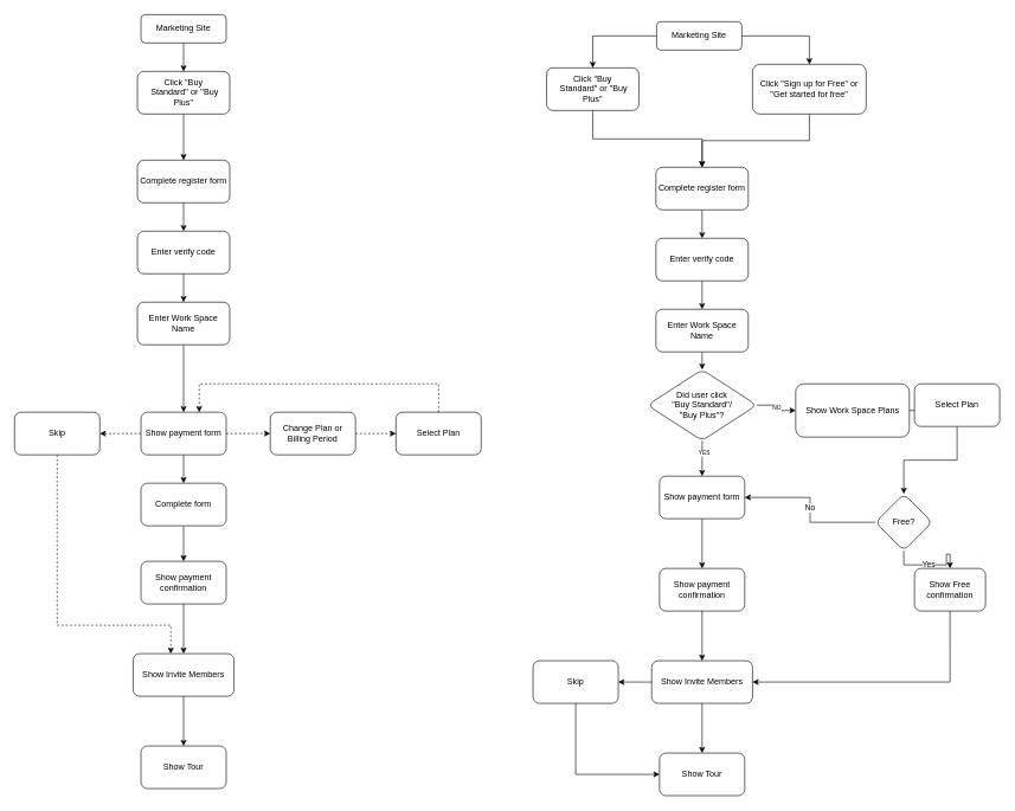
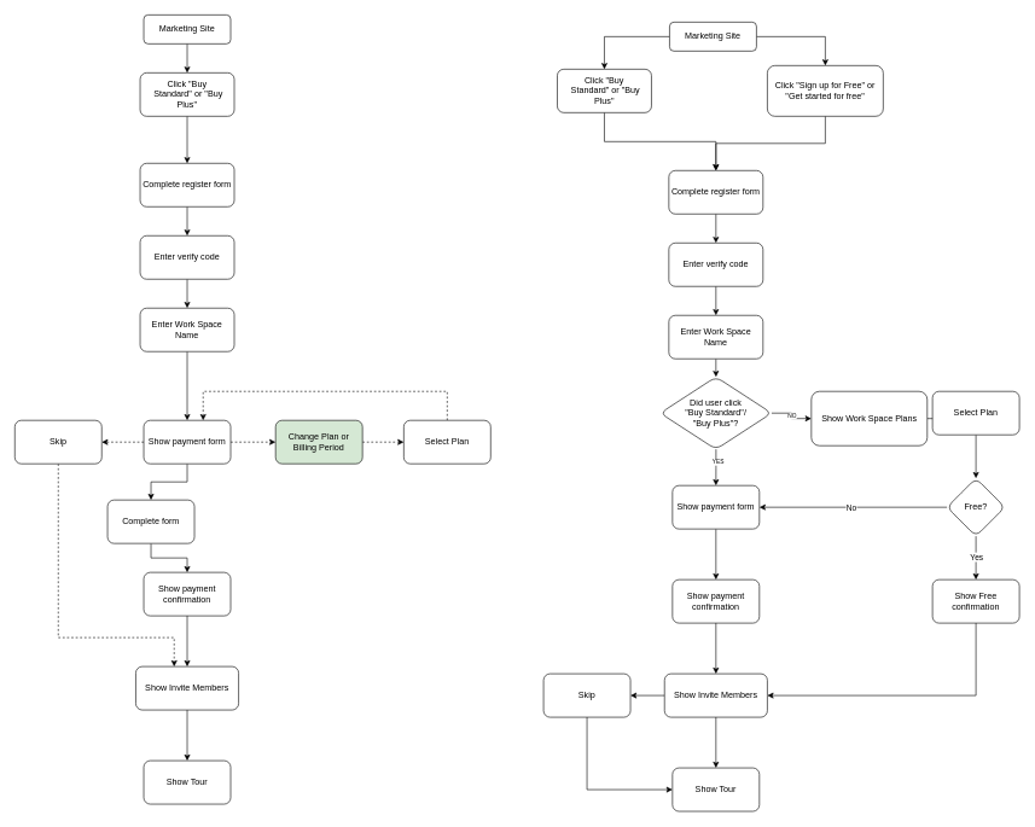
- <mxCell id="17" value="&lt;div&gt;Change Plan or Billing Period&lt;/div&gt;" style="whiteSpace=wrap;html=1;rounded=1;shadow=0;fontSize=12;strokeWidth=1;glass=0;" parent="1" vertex="1"><mxGeometry x="379.995" y="580" width="120" height="60" as="geometry" /></mxCell>
+ <mxCell id="17" value="&lt;div&gt;Change Plan or Billing Period&lt;/div&gt;" style="whiteSpace=wrap;html=1;rounded=1;shadow=0;fontSize=12;strokeWidth=1;glass=0;fillColor=#d5e8d4;" parent="1" vertex="1"><mxGeometry x="379.995" y="580" width="120" height="60" as="geometry" /></mxCell>
- <mxCell id="65" value="&lt;div&gt;Complete form&lt;/div&gt;" style="whiteSpace=wrap;html=1;rounded=1;shadow=0;fontSize=12;strokeWidth=1;glass=0;" vertex="1" parent="1"><mxGeometry x="197.995" y="680" width="120" height="60" as="geometry" /></mxCell>
+ <mxCell id="65" value="&lt;div&gt;Complete form&lt;/div&gt;" style="whiteSpace=wrap;html=1;rounded=1;shadow=0;fontSize=12;strokeWidth=1;glass=0;" vertex="1" parent="1"><mxGeometry x="147.995" y="690" width="120" height="60" as="geometry" /></mxCell>
- <mxCell id="61" value="Free?" style="rhombus;whiteSpace=wrap;html=1;rounded=1;shadow=0;strokeWidth=1;glass=0;" vertex="1" parent="1"><mxGeometry x="1231.995" y="695" width="80" height="80" as="geometry" /></mxCell>
+ <mxCell id="61" value="Free?" style="rhombus;whiteSpace=wrap;html=1;rounded=1;shadow=0;strokeWidth=1;glass=0;" vertex="1" parent="1"><mxGeometry x="1306.995" y="660" width="80" height="80" as="geometry" /></mxCell>
- <mxCell id="63" value="&lt;div&gt;Show Free confirmation&lt;/div&gt;" style="whiteSpace=wrap;html=1;rounded=1;shadow=0;strokeWidth=1;glass=0;" vertex="1" parent="1"><mxGeometry x="1286.995" y="800" width="100" height="60" as="geometry" /></mxCell>
+ <mxCell id="63" value="&lt;div&gt;Show Free confirmation&lt;/div&gt;" style="whiteSpace=wrap;html=1;rounded=1;shadow=0;strokeWidth=1;glass=0;" vertex="1" parent="1"><mxGeometry x="1286.995" y="800" width="120" height="60" as="geometry" /></mxCell>
